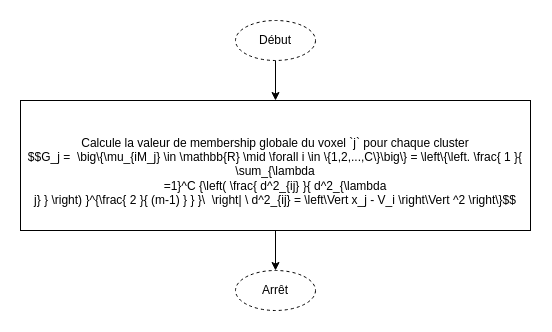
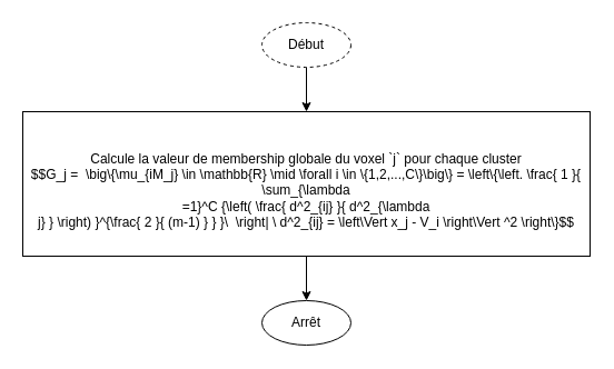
- <mxCell id="6" value="Arrêt" style="ellipse;whiteSpace=wrap;html=1;dashed=1;" parent="1" vertex="1"><mxGeometry x="235" y="270" width="80" height="40" as="geometry" /></mxCell>
+ <mxCell id="6" value="Arrêt" style="ellipse;whiteSpace=wrap;html=1;" parent="1" vertex="1"><mxGeometry x="235" y="270" width="80" height="40" as="geometry" /></mxCell>
